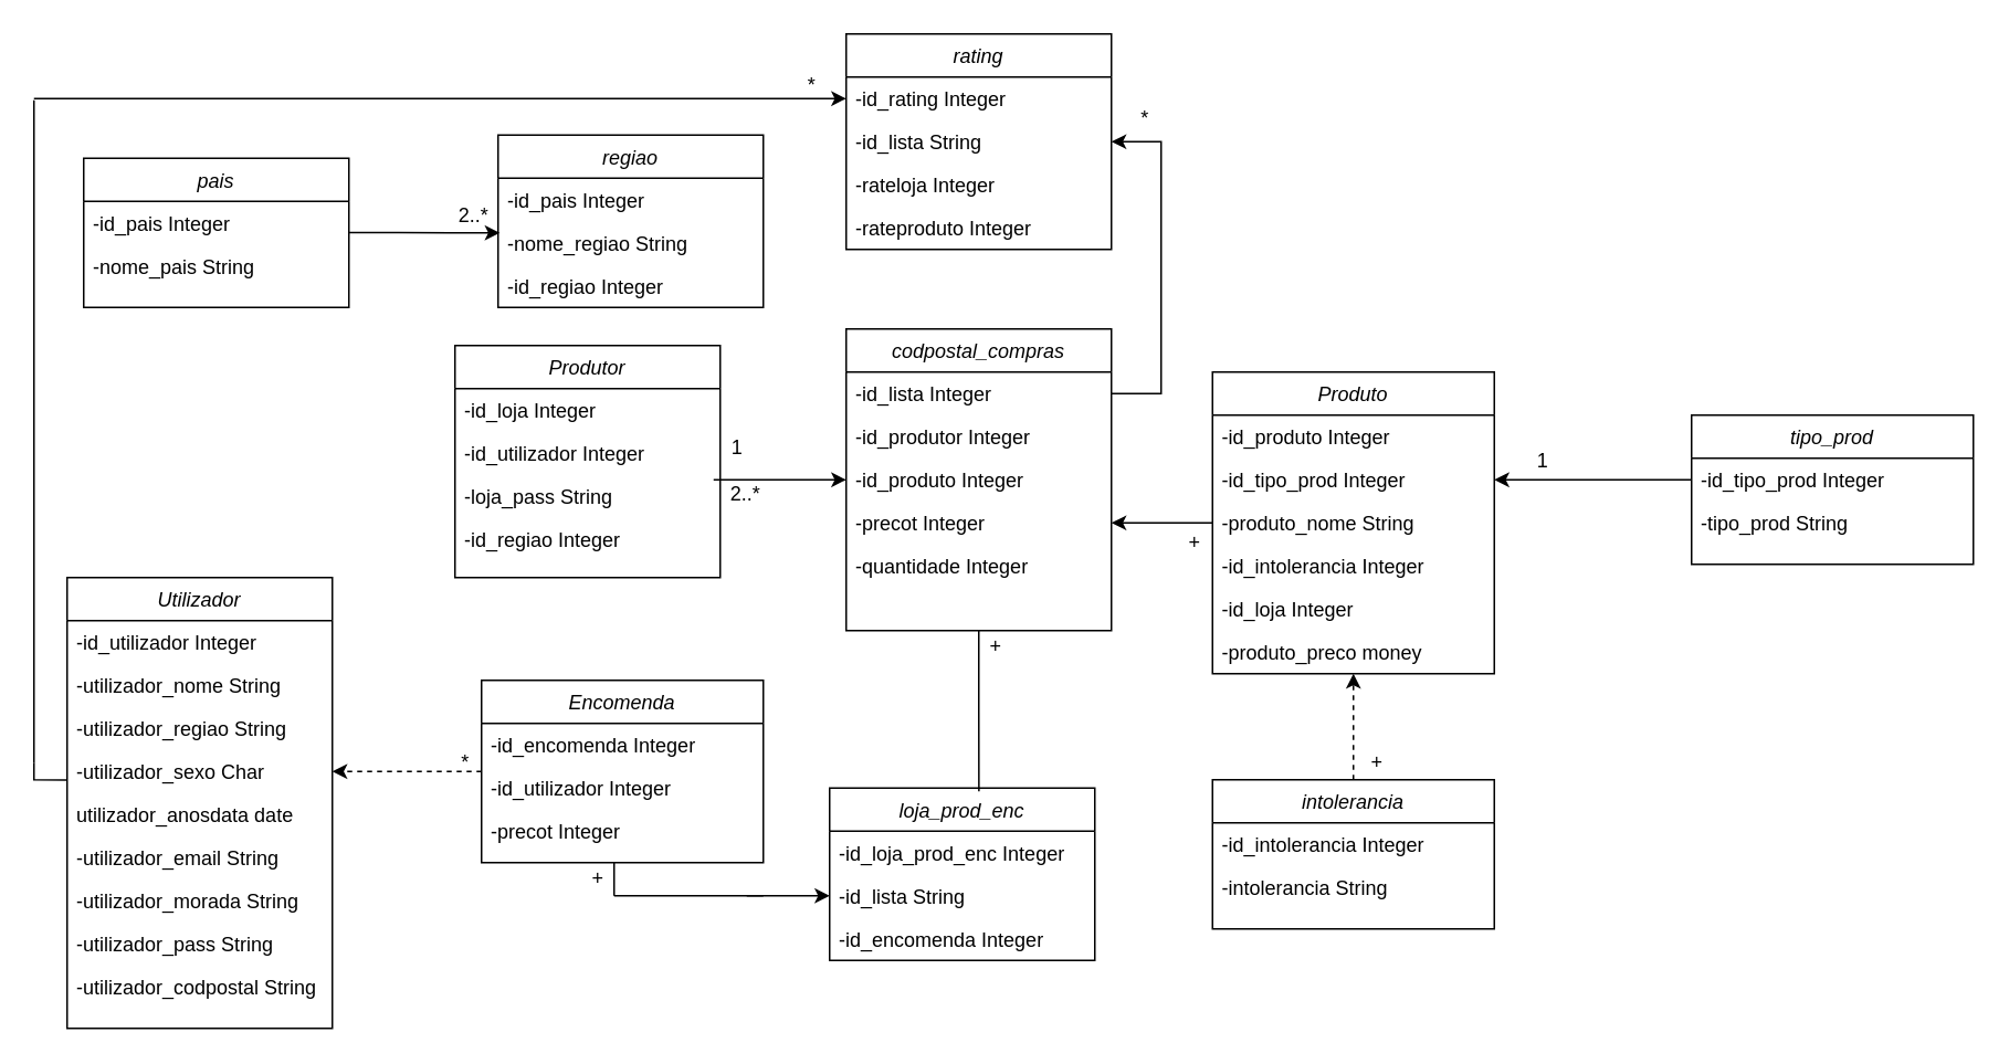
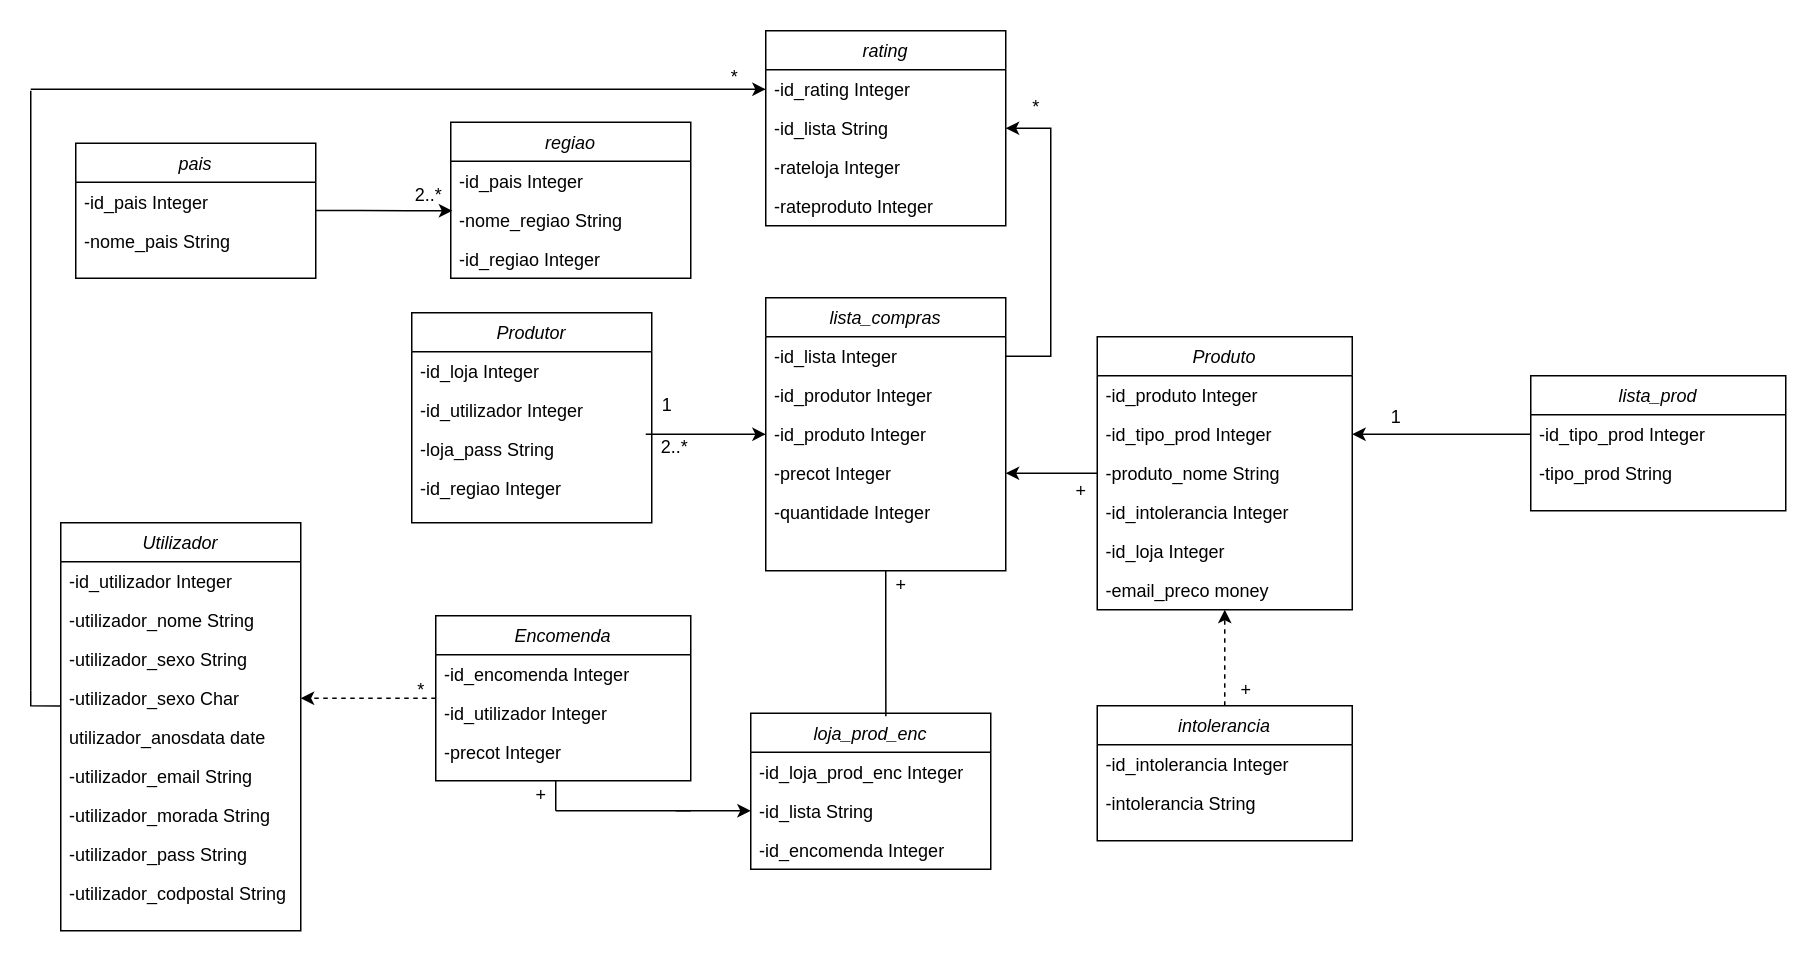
- <mxCell id="35" value="codpostal_compras" style="swimlane;fontStyle=2;align=center;verticalAlign=top;childLayout=stackLayout;horizontal=1;startSize=26;horizontalStack=0;resizeParent=1;resizeLast=0;collapsible=1;marginBottom=0;rounded=0;shadow=0;strokeWidth=1;" parent="1" vertex="1"><mxGeometry x="510" y="198" width="160" height="182" as="geometry"><mxRectangle x="230" y="140" width="160" height="26" as="alternateBounds" /></mxGeometry></mxCell>
+ <mxCell id="35" value="lista_compras" style="swimlane;fontStyle=2;align=center;verticalAlign=top;childLayout=stackLayout;horizontal=1;startSize=26;horizontalStack=0;resizeParent=1;resizeLast=0;collapsible=1;marginBottom=0;rounded=0;shadow=0;strokeWidth=1;" parent="1" vertex="1"><mxGeometry x="510" y="198" width="160" height="182" as="geometry"><mxRectangle x="230" y="140" width="160" height="26" as="alternateBounds" /></mxGeometry></mxCell>
- <mxCell id="49" value="tipo_prod" style="swimlane;fontStyle=2;align=center;verticalAlign=top;childLayout=stackLayout;horizontal=1;startSize=26;horizontalStack=0;resizeParent=1;resizeLast=0;collapsible=1;marginBottom=0;rounded=0;shadow=0;strokeWidth=1;" parent="1" vertex="1"><mxGeometry x="1020" y="250" width="170" height="90" as="geometry"><mxRectangle x="230" y="140" width="160" height="26" as="alternateBounds" /></mxGeometry></mxCell>
+ <mxCell id="49" value="lista_prod" style="swimlane;fontStyle=2;align=center;verticalAlign=top;childLayout=stackLayout;horizontal=1;startSize=26;horizontalStack=0;resizeParent=1;resizeLast=0;collapsible=1;marginBottom=0;rounded=0;shadow=0;strokeWidth=1;" parent="1" vertex="1"><mxGeometry x="1020" y="250" width="170" height="90" as="geometry"><mxRectangle x="230" y="140" width="160" height="26" as="alternateBounds" /></mxGeometry></mxCell>
- <mxCell id="48" value="-produto_preco money" style="text;align=left;verticalAlign=top;spacingLeft=4;spacingRight=4;overflow=hidden;rotatable=0;points=[[0,0.5],[1,0.5]];portConstraint=eastwest;" vertex="1" parent="42"><mxGeometry y="156" width="170" height="26" as="geometry" /></mxCell>
+ <mxCell id="48" value="-email_preco money" style="text;align=left;verticalAlign=top;spacingLeft=4;spacingRight=4;overflow=hidden;rotatable=0;points=[[0,0.5],[1,0.5]];portConstraint=eastwest;" vertex="1" parent="42"><mxGeometry y="156" width="170" height="26" as="geometry" /></mxCell>
- <mxCell id="6" value="-utilizador_regiao String" style="text;align=left;verticalAlign=top;spacingLeft=4;spacingRight=4;overflow=hidden;rotatable=0;points=[[0,0.5],[1,0.5]];portConstraint=eastwest;rounded=0;shadow=0;html=0;" parent="2" vertex="1"><mxGeometry y="78" width="160" height="26" as="geometry" /></mxCell>
+ <mxCell id="6" value="-utilizador_sexo String" style="text;align=left;verticalAlign=top;spacingLeft=4;spacingRight=4;overflow=hidden;rotatable=0;points=[[0,0.5],[1,0.5]];portConstraint=eastwest;rounded=0;shadow=0;html=0;" parent="2" vertex="1"><mxGeometry y="78" width="160" height="26" as="geometry" /></mxCell>
